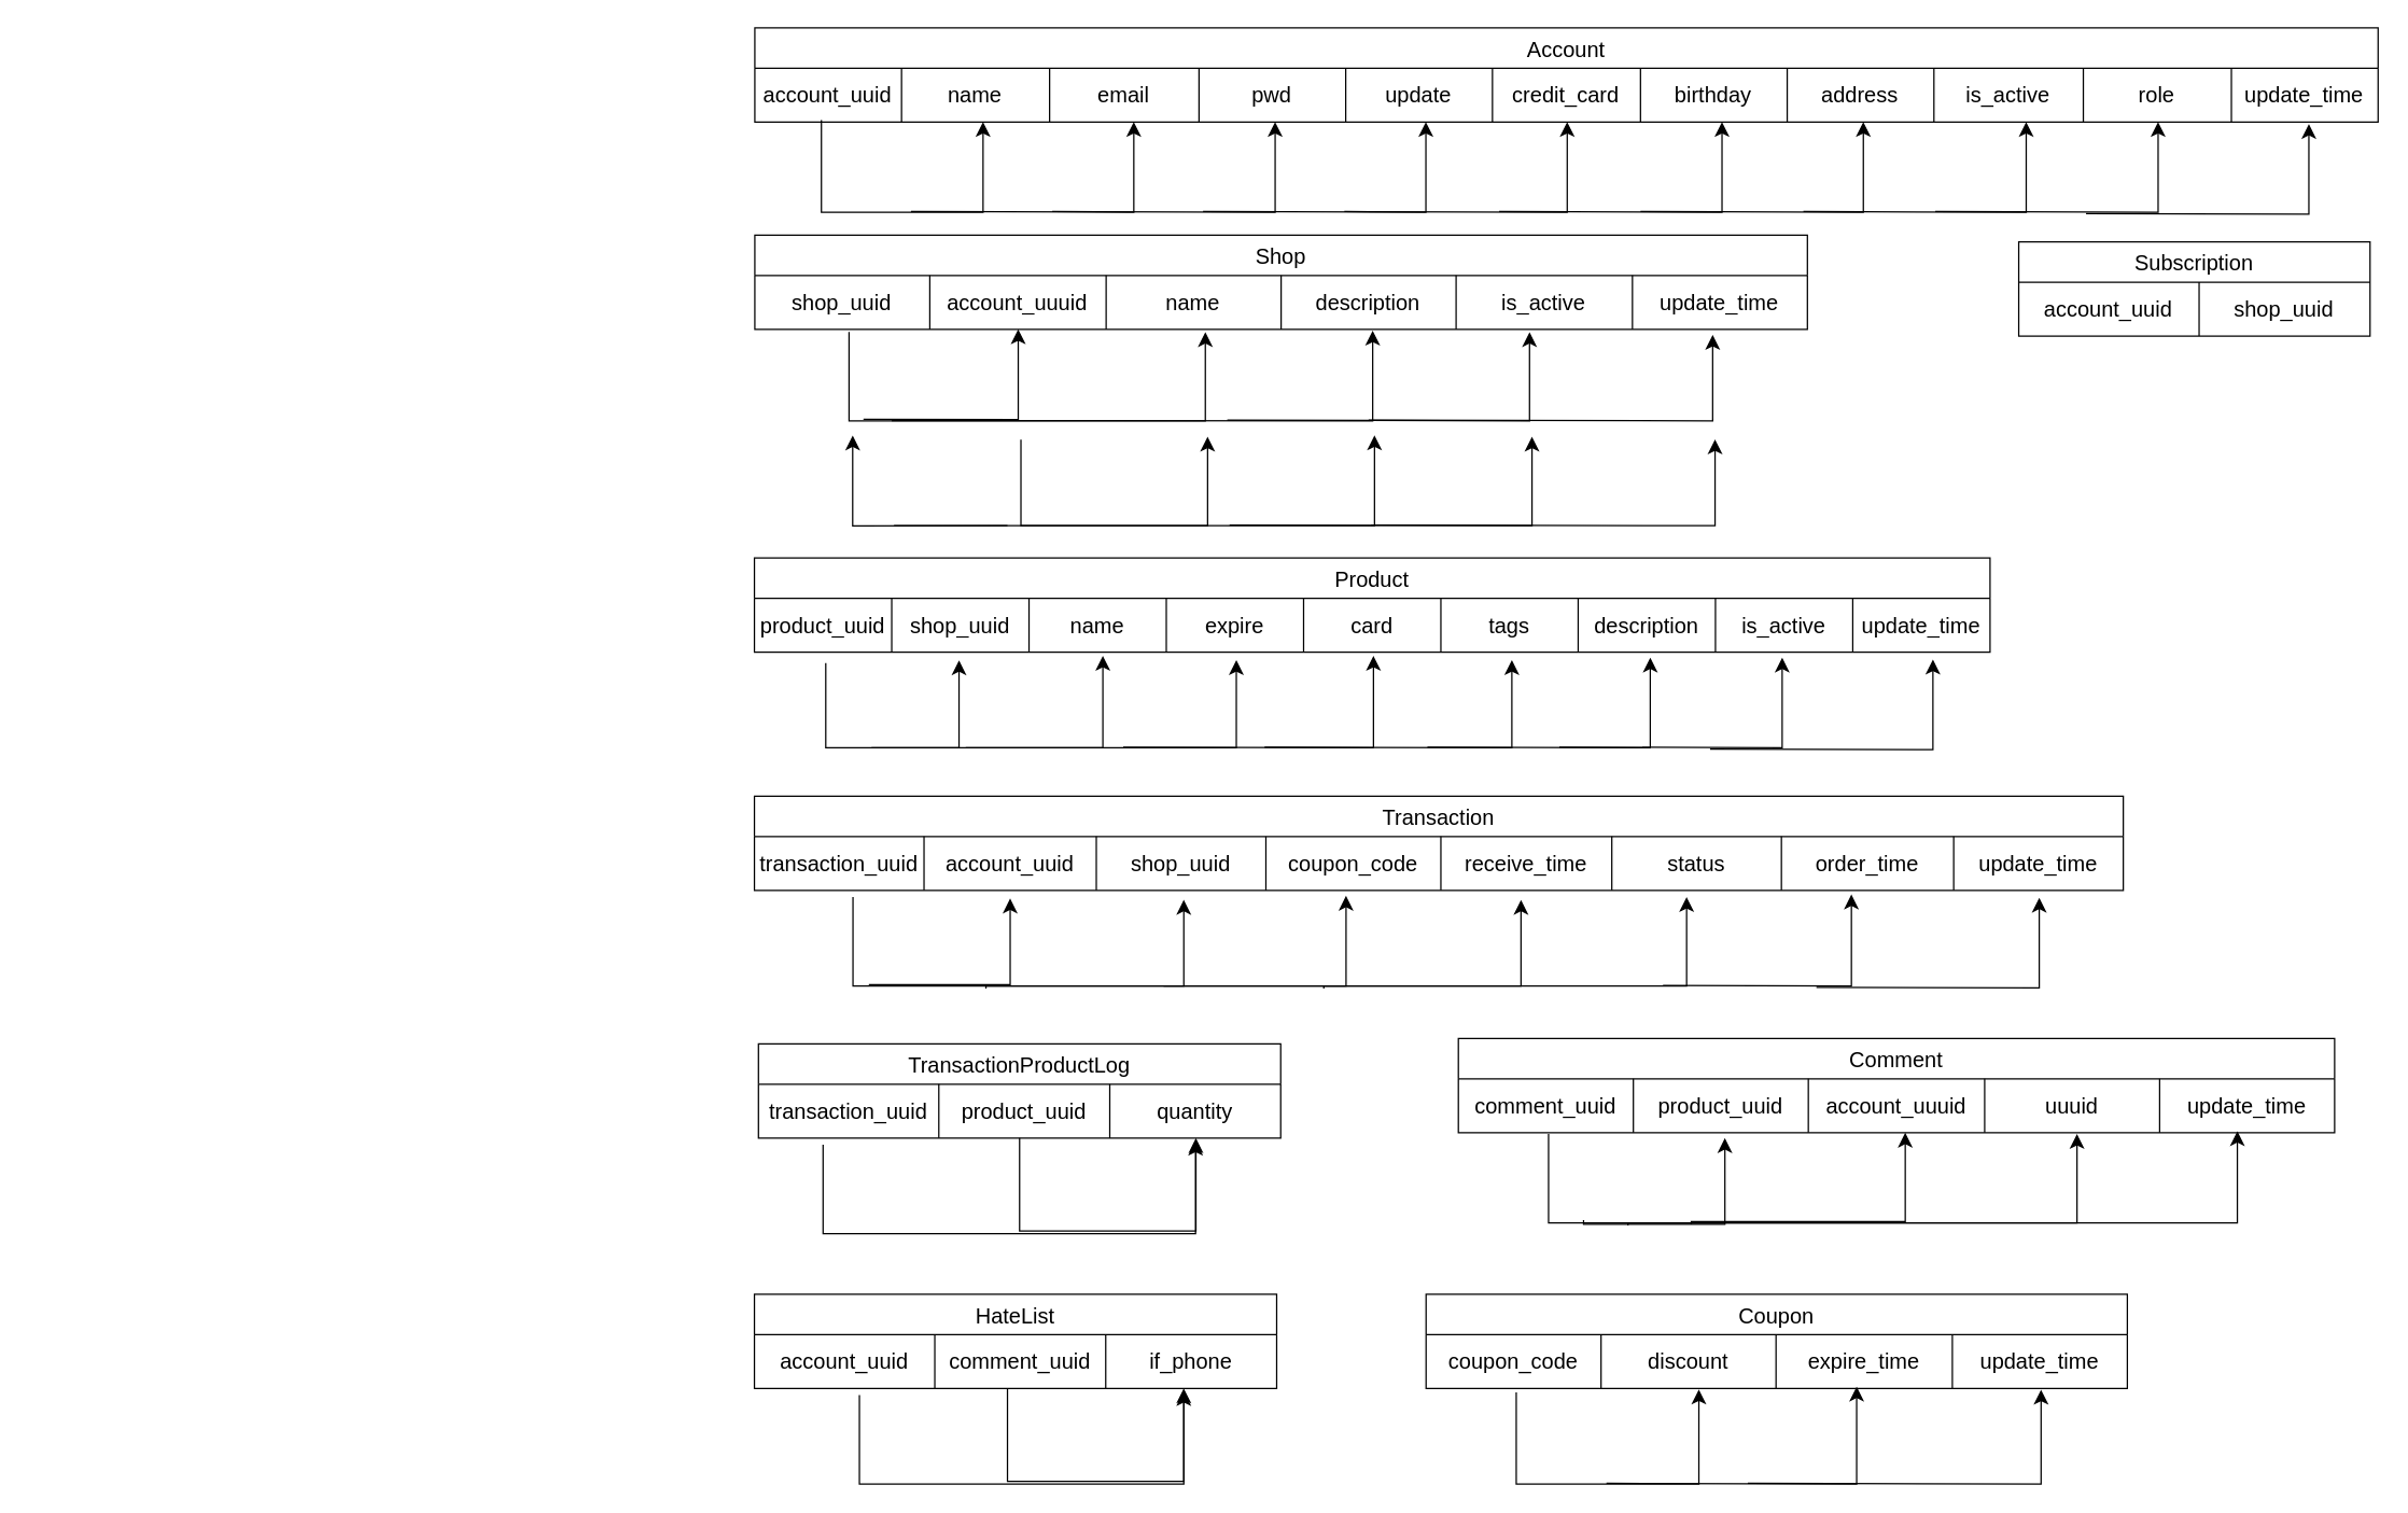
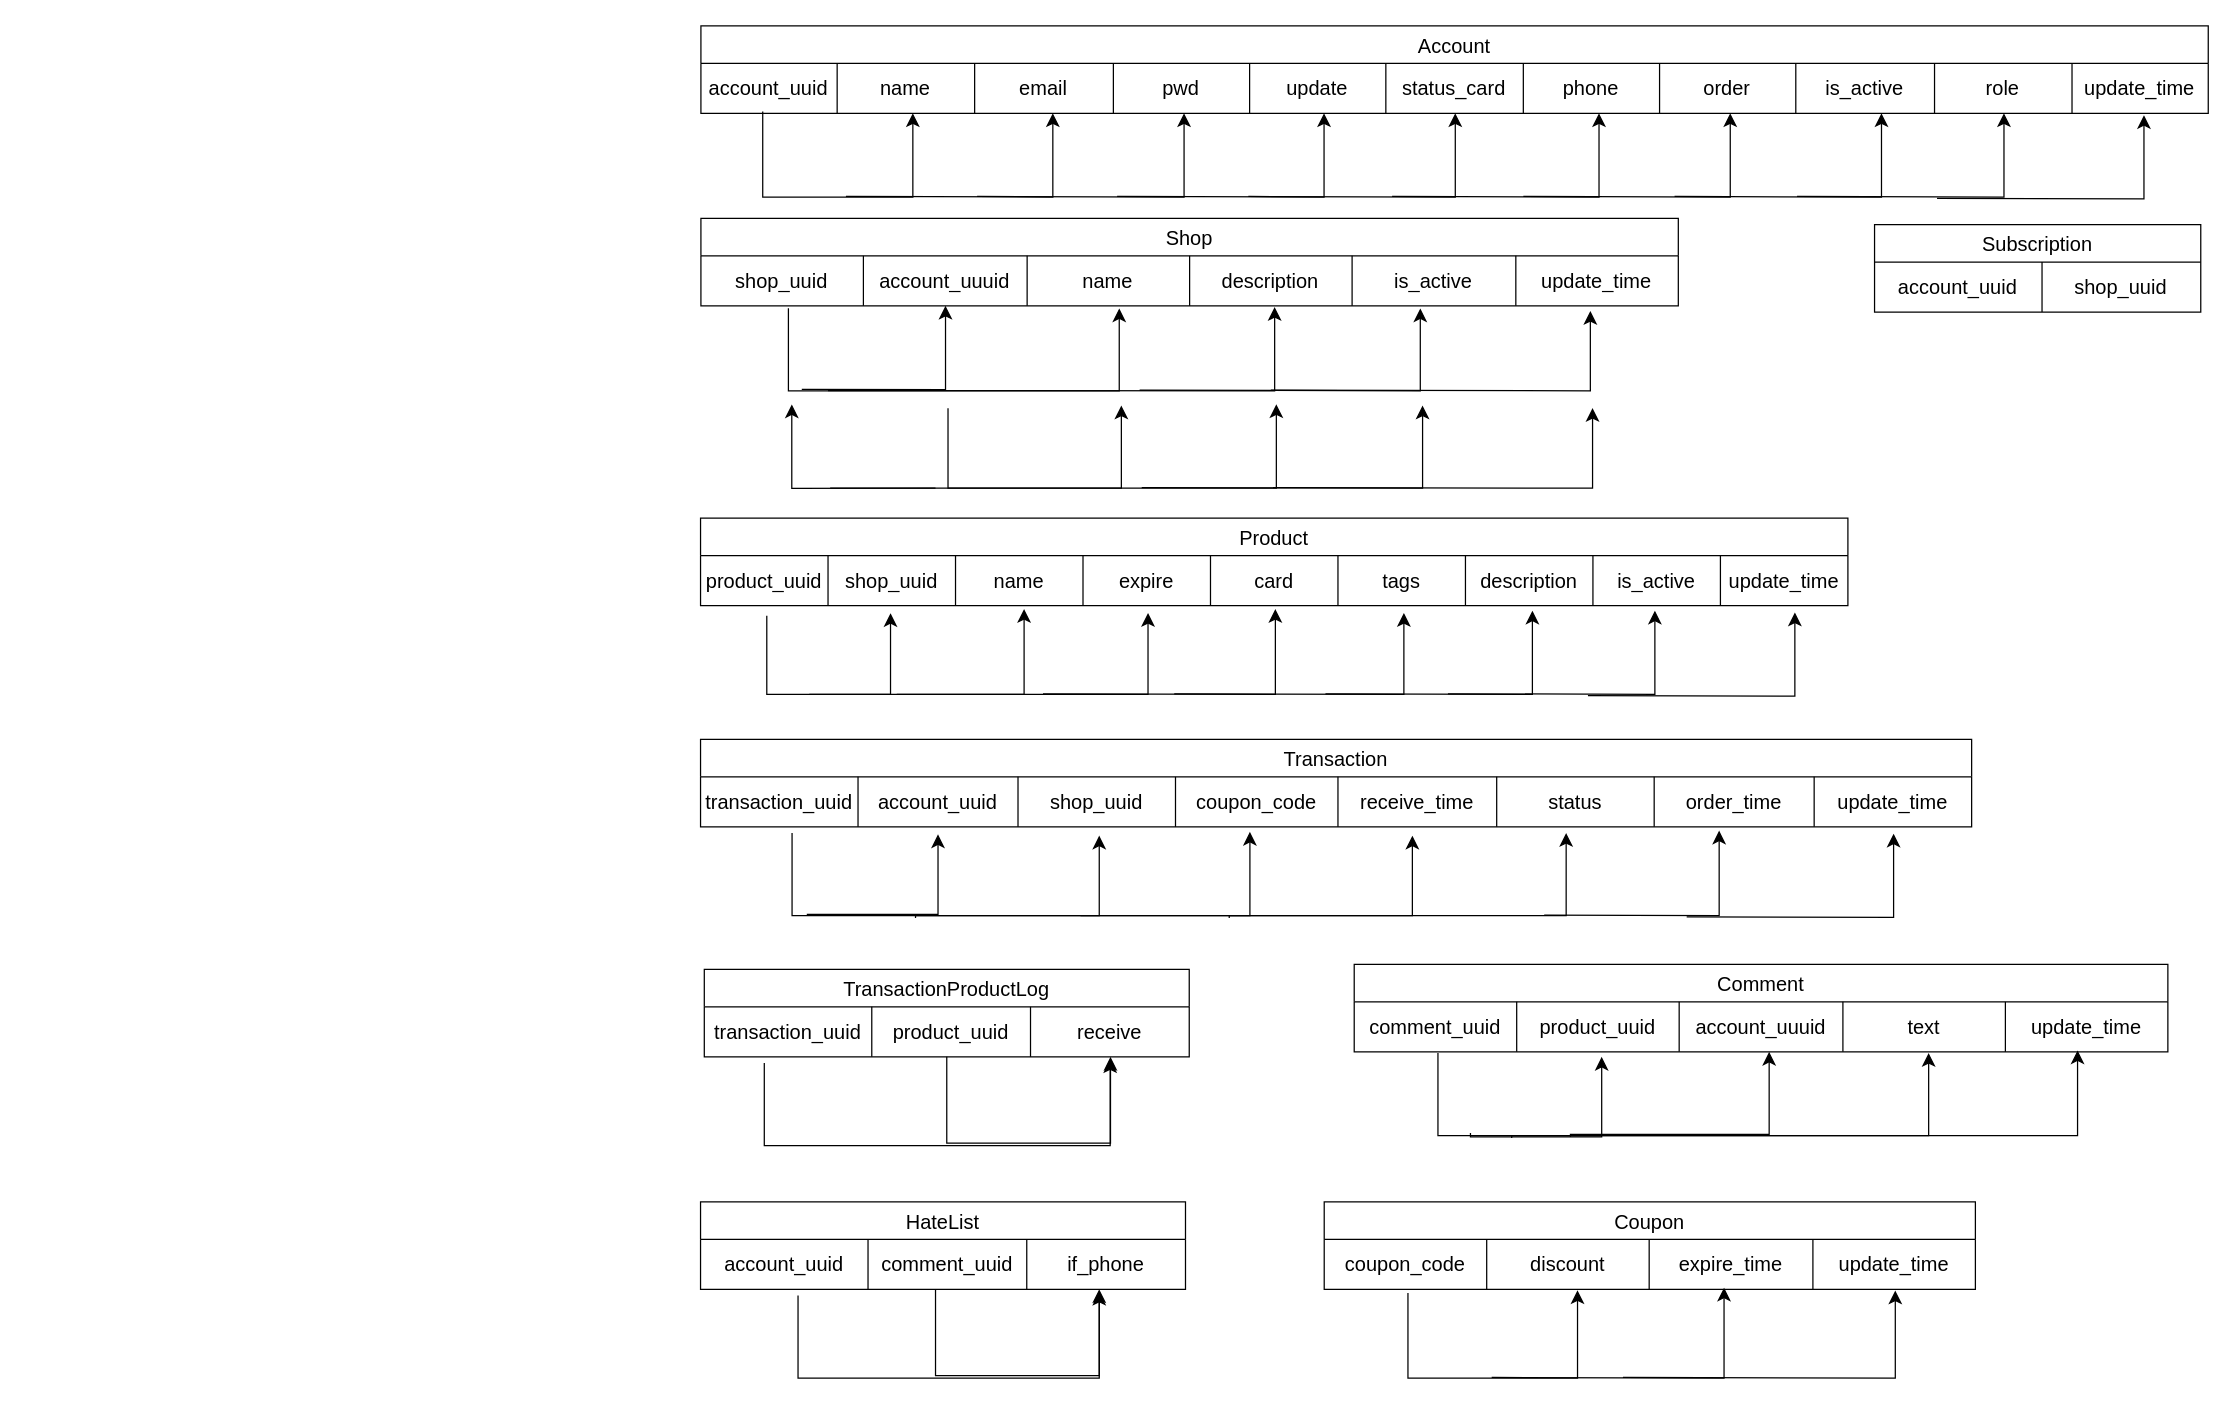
- <mxCell id="9" value="credit_card" style="shape=partialRectangle;html=1;whiteSpace=wrap;connectable=0;strokeColor=inherit;overflow=hidden;fillColor=none;top=0;left=0;bottom=0;right=0;pointerEvents=1;fontSize=16;" parent="3" vertex="1"><mxGeometry x="548" width="110" height="40" as="geometry"><mxRectangle width="110" height="40" as="alternateBounds" /></mxGeometry></mxCell>
+ <mxCell id="9" value="status_card" style="shape=partialRectangle;html=1;whiteSpace=wrap;connectable=0;strokeColor=inherit;overflow=hidden;fillColor=none;top=0;left=0;bottom=0;right=0;pointerEvents=1;fontSize=16;" parent="3" vertex="1"><mxGeometry x="548" width="110" height="40" as="geometry"><mxRectangle width="110" height="40" as="alternateBounds" /></mxGeometry></mxCell>
- <mxCell id="10" value="birthday" style="shape=partialRectangle;html=1;whiteSpace=wrap;connectable=0;strokeColor=inherit;overflow=hidden;fillColor=none;top=0;left=0;bottom=0;right=0;pointerEvents=1;fontSize=16;" parent="3" vertex="1"><mxGeometry x="658" width="109" height="40" as="geometry"><mxRectangle width="109" height="40" as="alternateBounds" /></mxGeometry></mxCell>
+ <mxCell id="10" value="phone" style="shape=partialRectangle;html=1;whiteSpace=wrap;connectable=0;strokeColor=inherit;overflow=hidden;fillColor=none;top=0;left=0;bottom=0;right=0;pointerEvents=1;fontSize=16;" parent="3" vertex="1"><mxGeometry x="658" width="109" height="40" as="geometry"><mxRectangle width="109" height="40" as="alternateBounds" /></mxGeometry></mxCell>
- <mxCell id="11" value="address" style="shape=partialRectangle;html=1;whiteSpace=wrap;connectable=0;strokeColor=inherit;overflow=hidden;fillColor=none;top=0;left=0;bottom=0;right=0;pointerEvents=1;fontSize=16;" parent="3" vertex="1"><mxGeometry x="767" width="109" height="40" as="geometry"><mxRectangle width="109" height="40" as="alternateBounds" /></mxGeometry></mxCell>
+ <mxCell id="11" value="order" style="shape=partialRectangle;html=1;whiteSpace=wrap;connectable=0;strokeColor=inherit;overflow=hidden;fillColor=none;top=0;left=0;bottom=0;right=0;pointerEvents=1;fontSize=16;" parent="3" vertex="1"><mxGeometry x="767" width="109" height="40" as="geometry"><mxRectangle width="109" height="40" as="alternateBounds" /></mxGeometry></mxCell>
- <mxCell id="58" value="uuuid" style="shape=partialRectangle;html=1;whiteSpace=wrap;connectable=0;strokeColor=inherit;overflow=hidden;fillColor=none;top=0;left=0;bottom=0;right=0;pointerEvents=1;fontSize=16;" parent="54" vertex="1"><mxGeometry x="391" width="130" height="40" as="geometry"><mxRectangle width="130" height="40" as="alternateBounds" /></mxGeometry></mxCell>
+ <mxCell id="58" value="text" style="shape=partialRectangle;html=1;whiteSpace=wrap;connectable=0;strokeColor=inherit;overflow=hidden;fillColor=none;top=0;left=0;bottom=0;right=0;pointerEvents=1;fontSize=16;" parent="54" vertex="1"><mxGeometry x="391" width="130" height="40" as="geometry"><mxRectangle width="130" height="40" as="alternateBounds" /></mxGeometry></mxCell>
- <mxCell id="52" value="quantity" style="shape=partialRectangle;html=1;whiteSpace=wrap;connectable=0;strokeColor=inherit;overflow=hidden;fillColor=none;top=0;left=0;bottom=0;right=0;pointerEvents=1;fontSize=16;" parent="49" vertex="1"><mxGeometry x="261" width="127" height="40" as="geometry"><mxRectangle width="127" height="40" as="alternateBounds" /></mxGeometry></mxCell>
+ <mxCell id="52" value="receive" style="shape=partialRectangle;html=1;whiteSpace=wrap;connectable=0;strokeColor=inherit;overflow=hidden;fillColor=none;top=0;left=0;bottom=0;right=0;pointerEvents=1;fontSize=16;" parent="49" vertex="1"><mxGeometry x="261" width="127" height="40" as="geometry"><mxRectangle width="127" height="40" as="alternateBounds" /></mxGeometry></mxCell>
